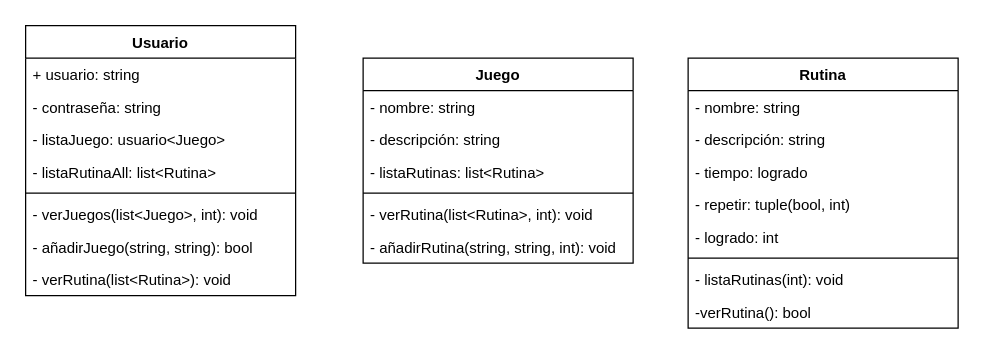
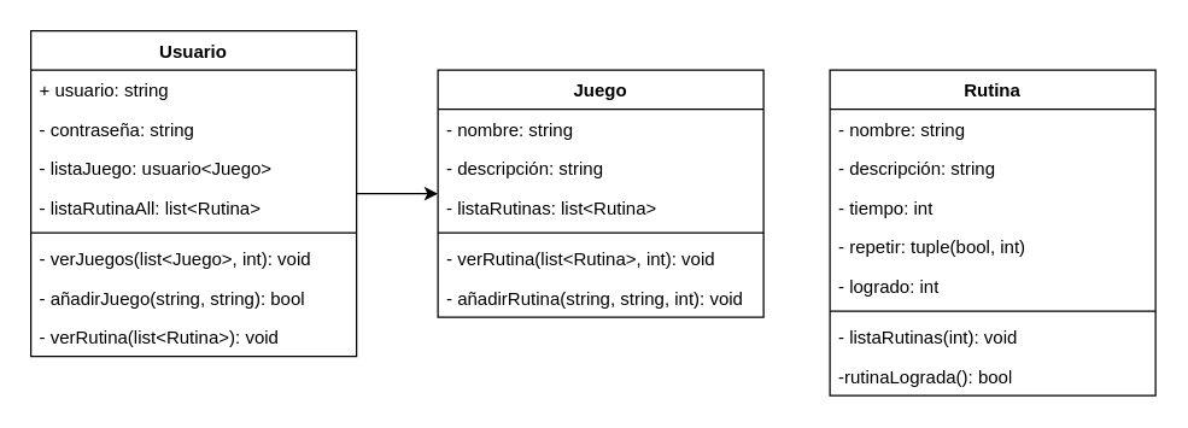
+ <mxCell id="2" value="" style="edgeStyle=orthogonalEdgeStyle;rounded=0;orthogonalLoop=1;jettySize=auto;html=1;" edge="1" parent="1" source="3" target="12"><mxGeometry relative="1" as="geometry" /></mxCell>
- <mxCell id="22" value="- tiempo: logrado" style="text;strokeColor=none;fillColor=none;align=left;verticalAlign=top;spacingLeft=4;spacingRight=4;overflow=hidden;rotatable=0;points=[[0,0.5],[1,0.5]];portConstraint=eastwest;whiteSpace=wrap;html=1;" vertex="1" parent="19"><mxGeometry y="78" width="216" height="26" as="geometry" /></mxCell>
+ <mxCell id="22" value="- tiempo: int" style="text;strokeColor=none;fillColor=none;align=left;verticalAlign=top;spacingLeft=4;spacingRight=4;overflow=hidden;rotatable=0;points=[[0,0.5],[1,0.5]];portConstraint=eastwest;whiteSpace=wrap;html=1;" vertex="1" parent="19"><mxGeometry y="78" width="216" height="26" as="geometry" /></mxCell>
- <mxCell id="27" value="-verRutina(): bool" style="text;strokeColor=none;fillColor=none;align=left;verticalAlign=top;spacingLeft=4;spacingRight=4;overflow=hidden;rotatable=0;points=[[0,0.5],[1,0.5]];portConstraint=eastwest;whiteSpace=wrap;html=1;" vertex="1" parent="19"><mxGeometry y="190" width="216" height="26" as="geometry" /></mxCell>
+ <mxCell id="27" value="-rutinaLograda(): bool" style="text;strokeColor=none;fillColor=none;align=left;verticalAlign=top;spacingLeft=4;spacingRight=4;overflow=hidden;rotatable=0;points=[[0,0.5],[1,0.5]];portConstraint=eastwest;whiteSpace=wrap;html=1;" vertex="1" parent="19"><mxGeometry y="190" width="216" height="26" as="geometry" /></mxCell>
